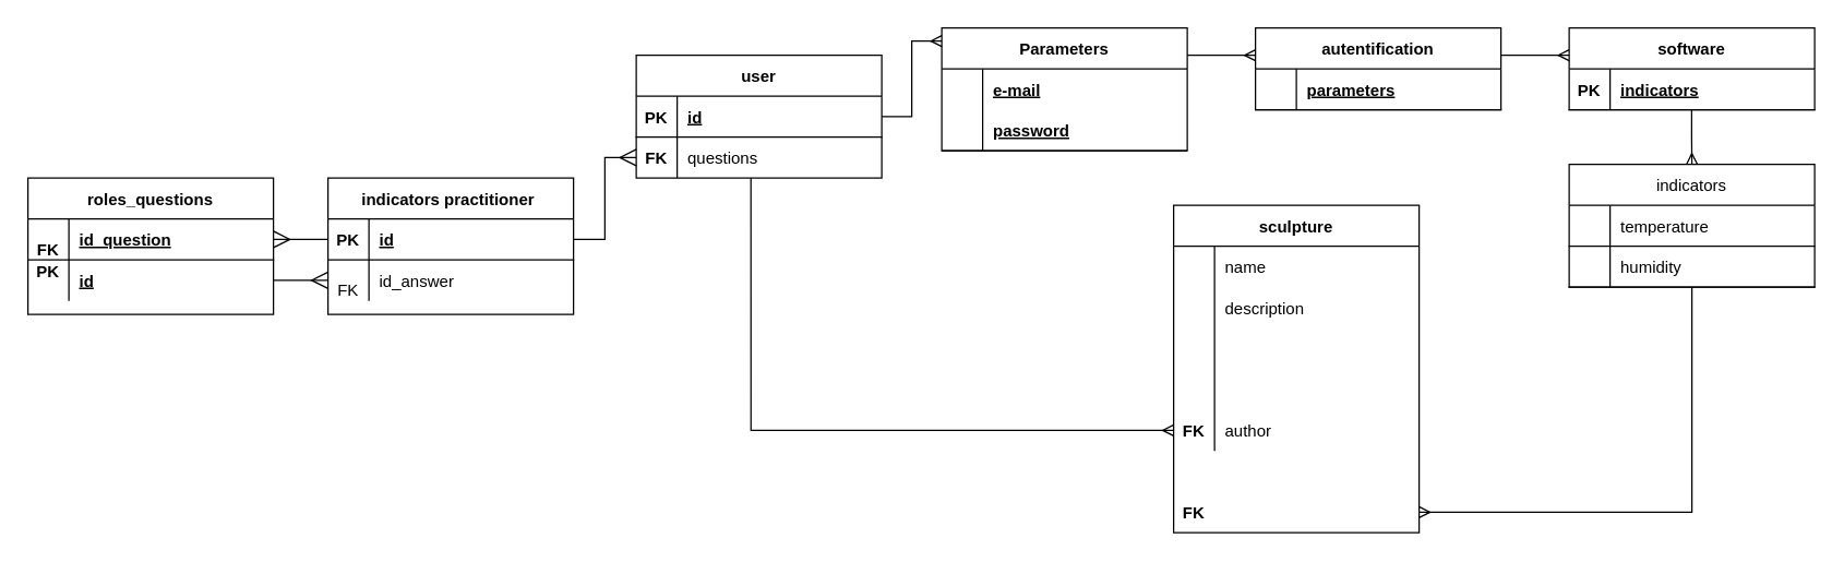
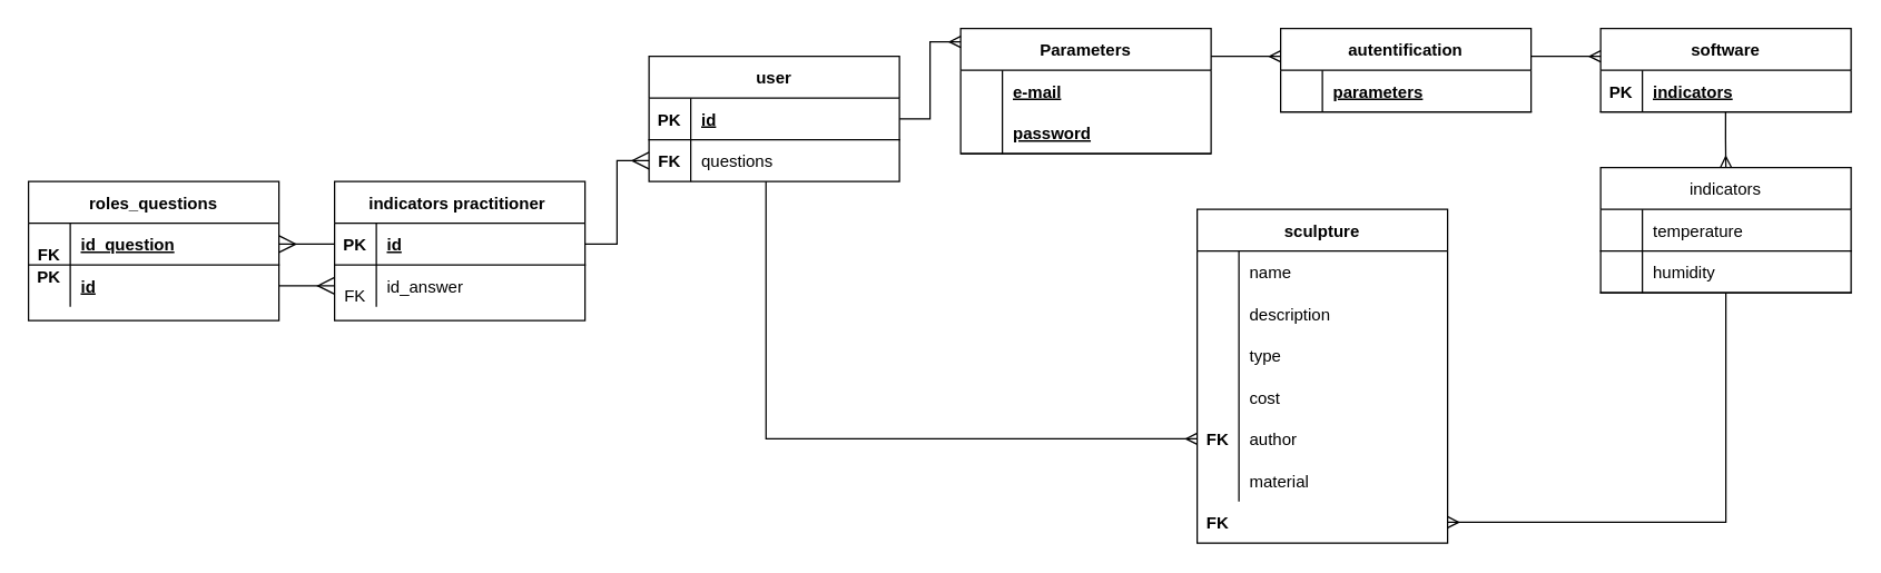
+ <mxCell id="34" value="type" style="shape=partialRectangle;connectable=0;fillColor=none;top=0;left=0;bottom=0;right=0;align=left;spacingLeft=6;overflow=hidden;" parent="32" vertex="1"><mxGeometry x="30" width="150" height="30" as="geometry"><mxRectangle width="150" height="30" as="alternateBounds" /></mxGeometry></mxCell>
+ <mxCell id="37" value="cost" style="shape=partialRectangle;connectable=0;fillColor=none;top=0;left=0;bottom=0;right=0;align=left;spacingLeft=6;overflow=hidden;" parent="35" vertex="1"><mxGeometry x="30" width="150" height="30" as="geometry"><mxRectangle width="150" height="30" as="alternateBounds" /></mxGeometry></mxCell>
+ <mxCell id="43" value="material" style="shape=partialRectangle;connectable=0;fillColor=none;top=0;left=0;bottom=0;right=0;align=left;spacingLeft=6;overflow=hidden;" vertex="1" parent="41"><mxGeometry x="30" width="150" height="30" as="geometry"><mxRectangle width="150" height="30" as="alternateBounds" /></mxGeometry></mxCell>
